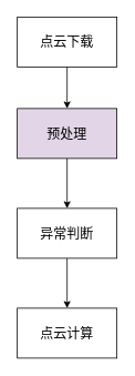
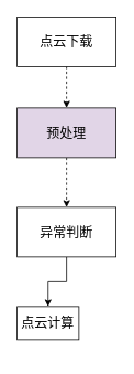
- <mxCell id="2" value="" style="edgeStyle=orthogonalEdgeStyle;rounded=0;orthogonalLoop=1;jettySize=auto;html=1;" edge="1" parent="1" source="3" target="5"><mxGeometry relative="1" as="geometry" /></mxCell>
+ <mxCell id="2" value="" style="edgeStyle=orthogonalEdgeStyle;rounded=0;orthogonalLoop=1;jettySize=auto;html=1;dashed=1;" edge="1" parent="1" source="3" target="5"><mxGeometry relative="1" as="geometry" /></mxCell>
- <mxCell id="4" value="" style="edgeStyle=orthogonalEdgeStyle;rounded=0;orthogonalLoop=1;jettySize=auto;html=1;" edge="1" parent="1" source="5" target="7"><mxGeometry relative="1" as="geometry" /></mxCell>
+ <mxCell id="4" value="" style="edgeStyle=orthogonalEdgeStyle;rounded=0;orthogonalLoop=1;jettySize=auto;html=1;dashed=1;" edge="1" parent="1" source="5" target="7"><mxGeometry relative="1" as="geometry" /></mxCell>
- <mxCell id="8" value="&lt;font style=&quot;font-size: 16px;&quot;&gt;点云计算&lt;/font&gt;" style="rounded=0;whiteSpace=wrap;html=1;" vertex="1" parent="1"><mxGeometry x="20" y="370" width="120" height="60" as="geometry" /></mxCell>
+ <mxCell id="8" value="&lt;font style=&quot;font-size: 16px;&quot;&gt;点云计算&lt;/font&gt;" style="rounded=0;whiteSpace=wrap;html=1;" vertex="1" parent="1"><mxGeometry x="20" y="370" width="75" height="40" as="geometry" /></mxCell>
